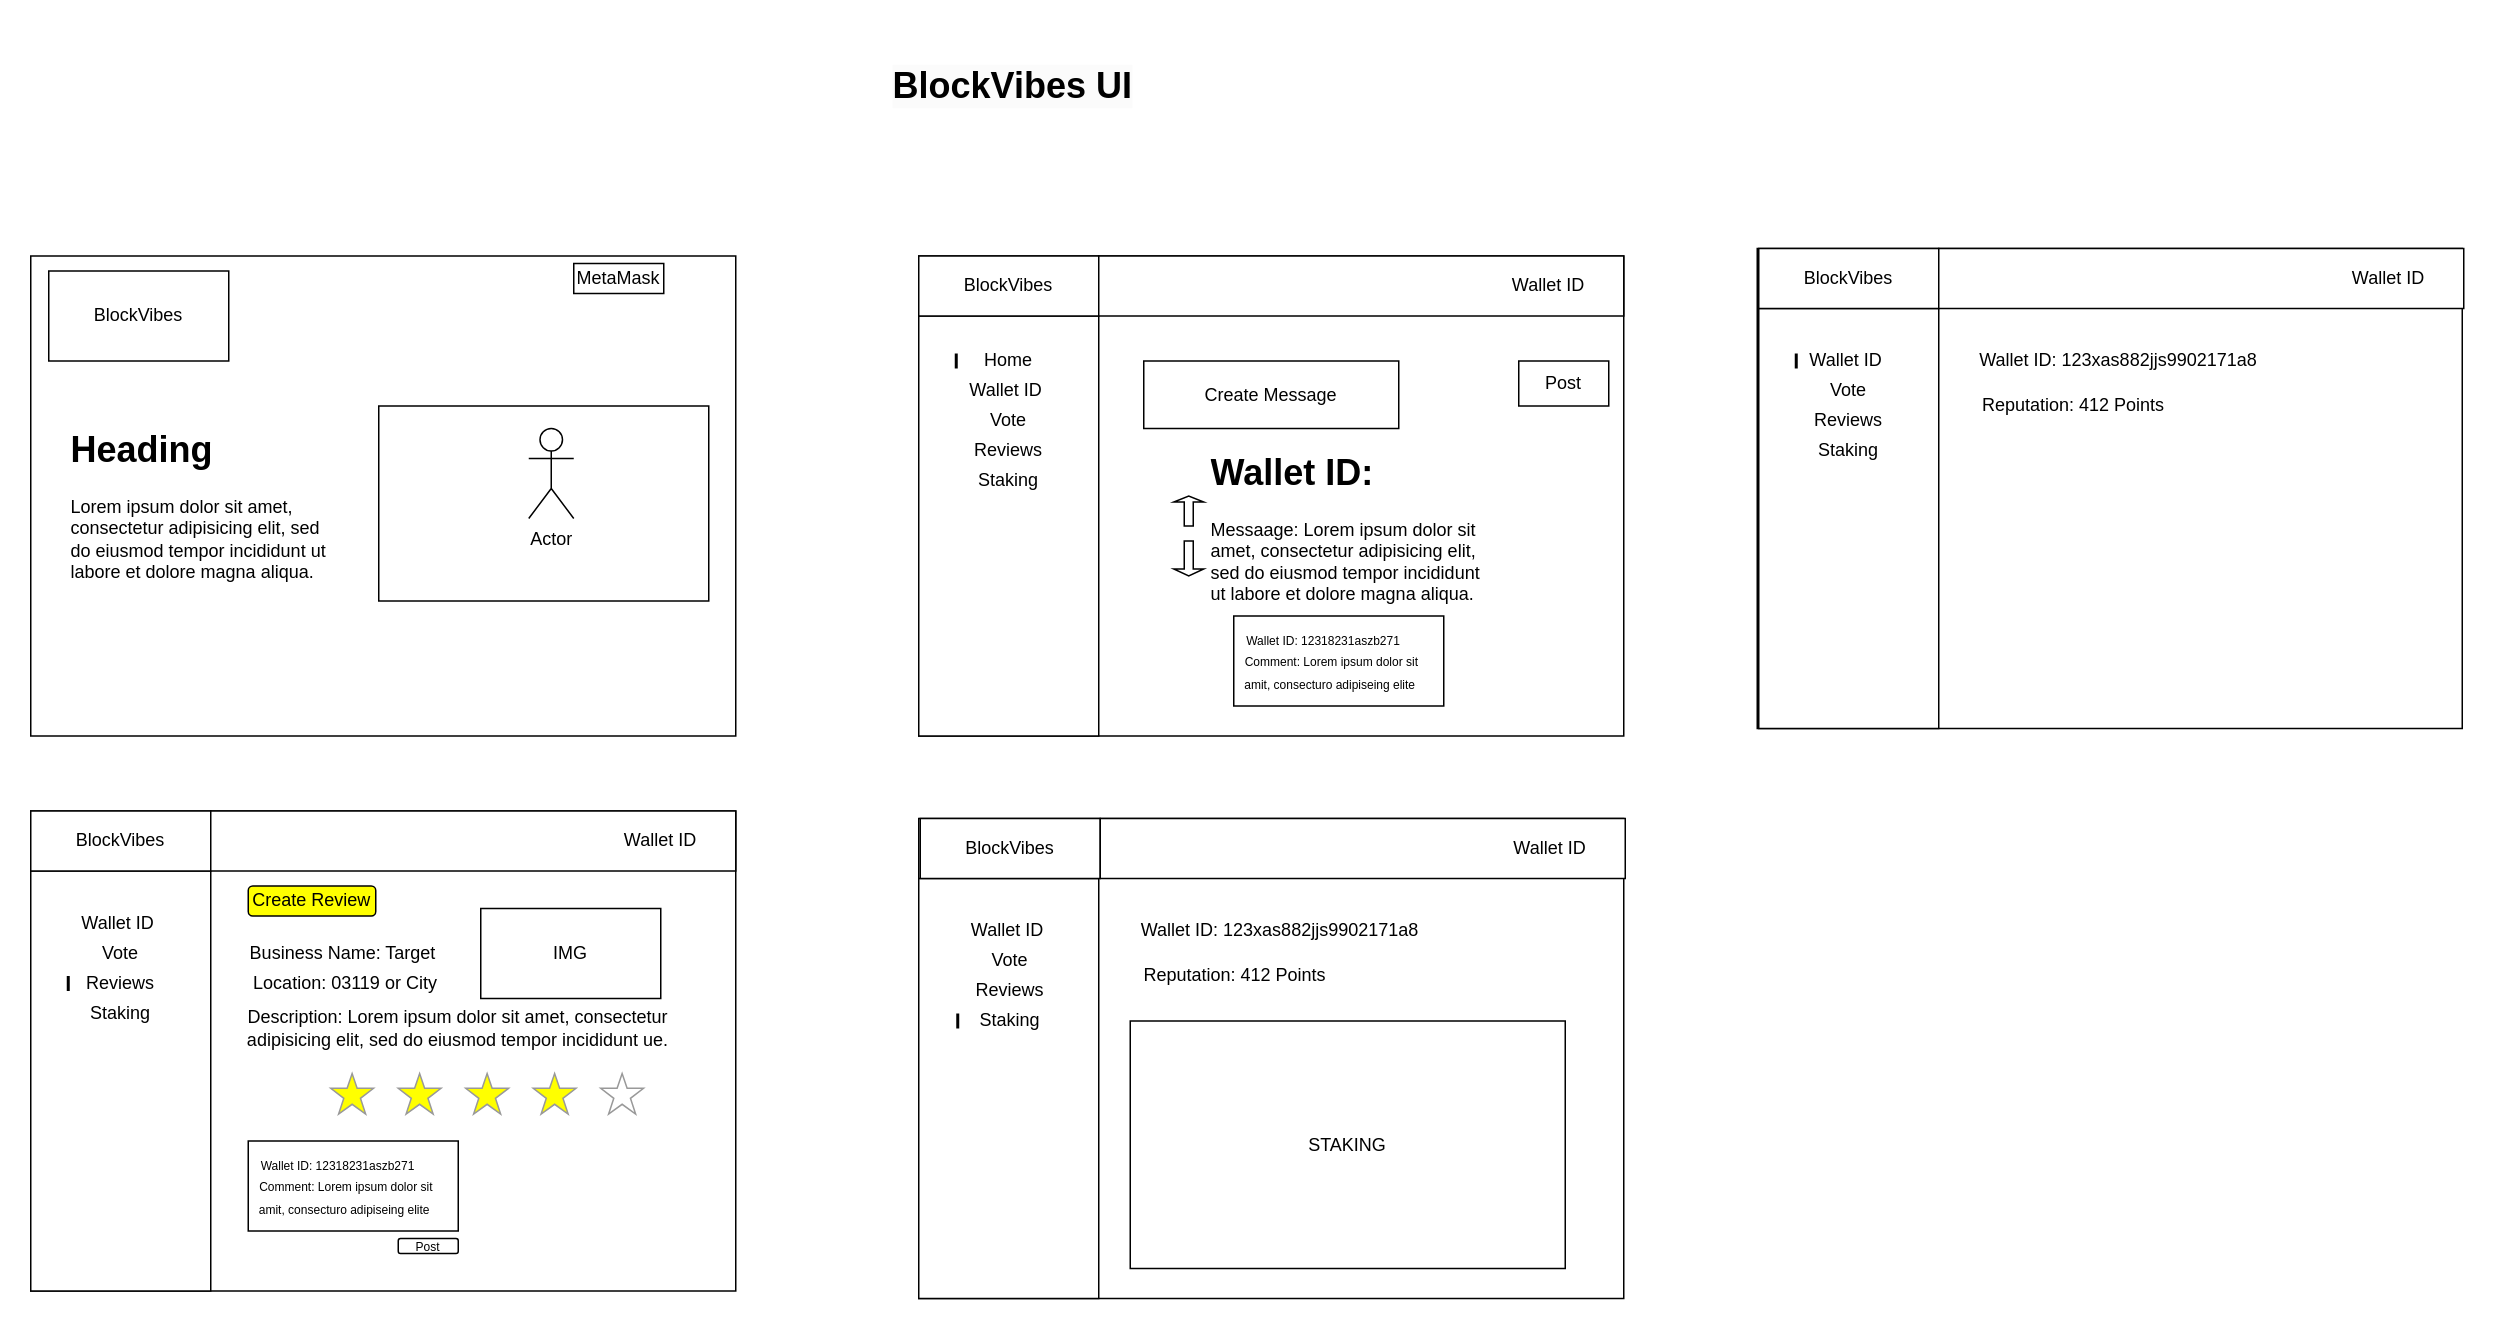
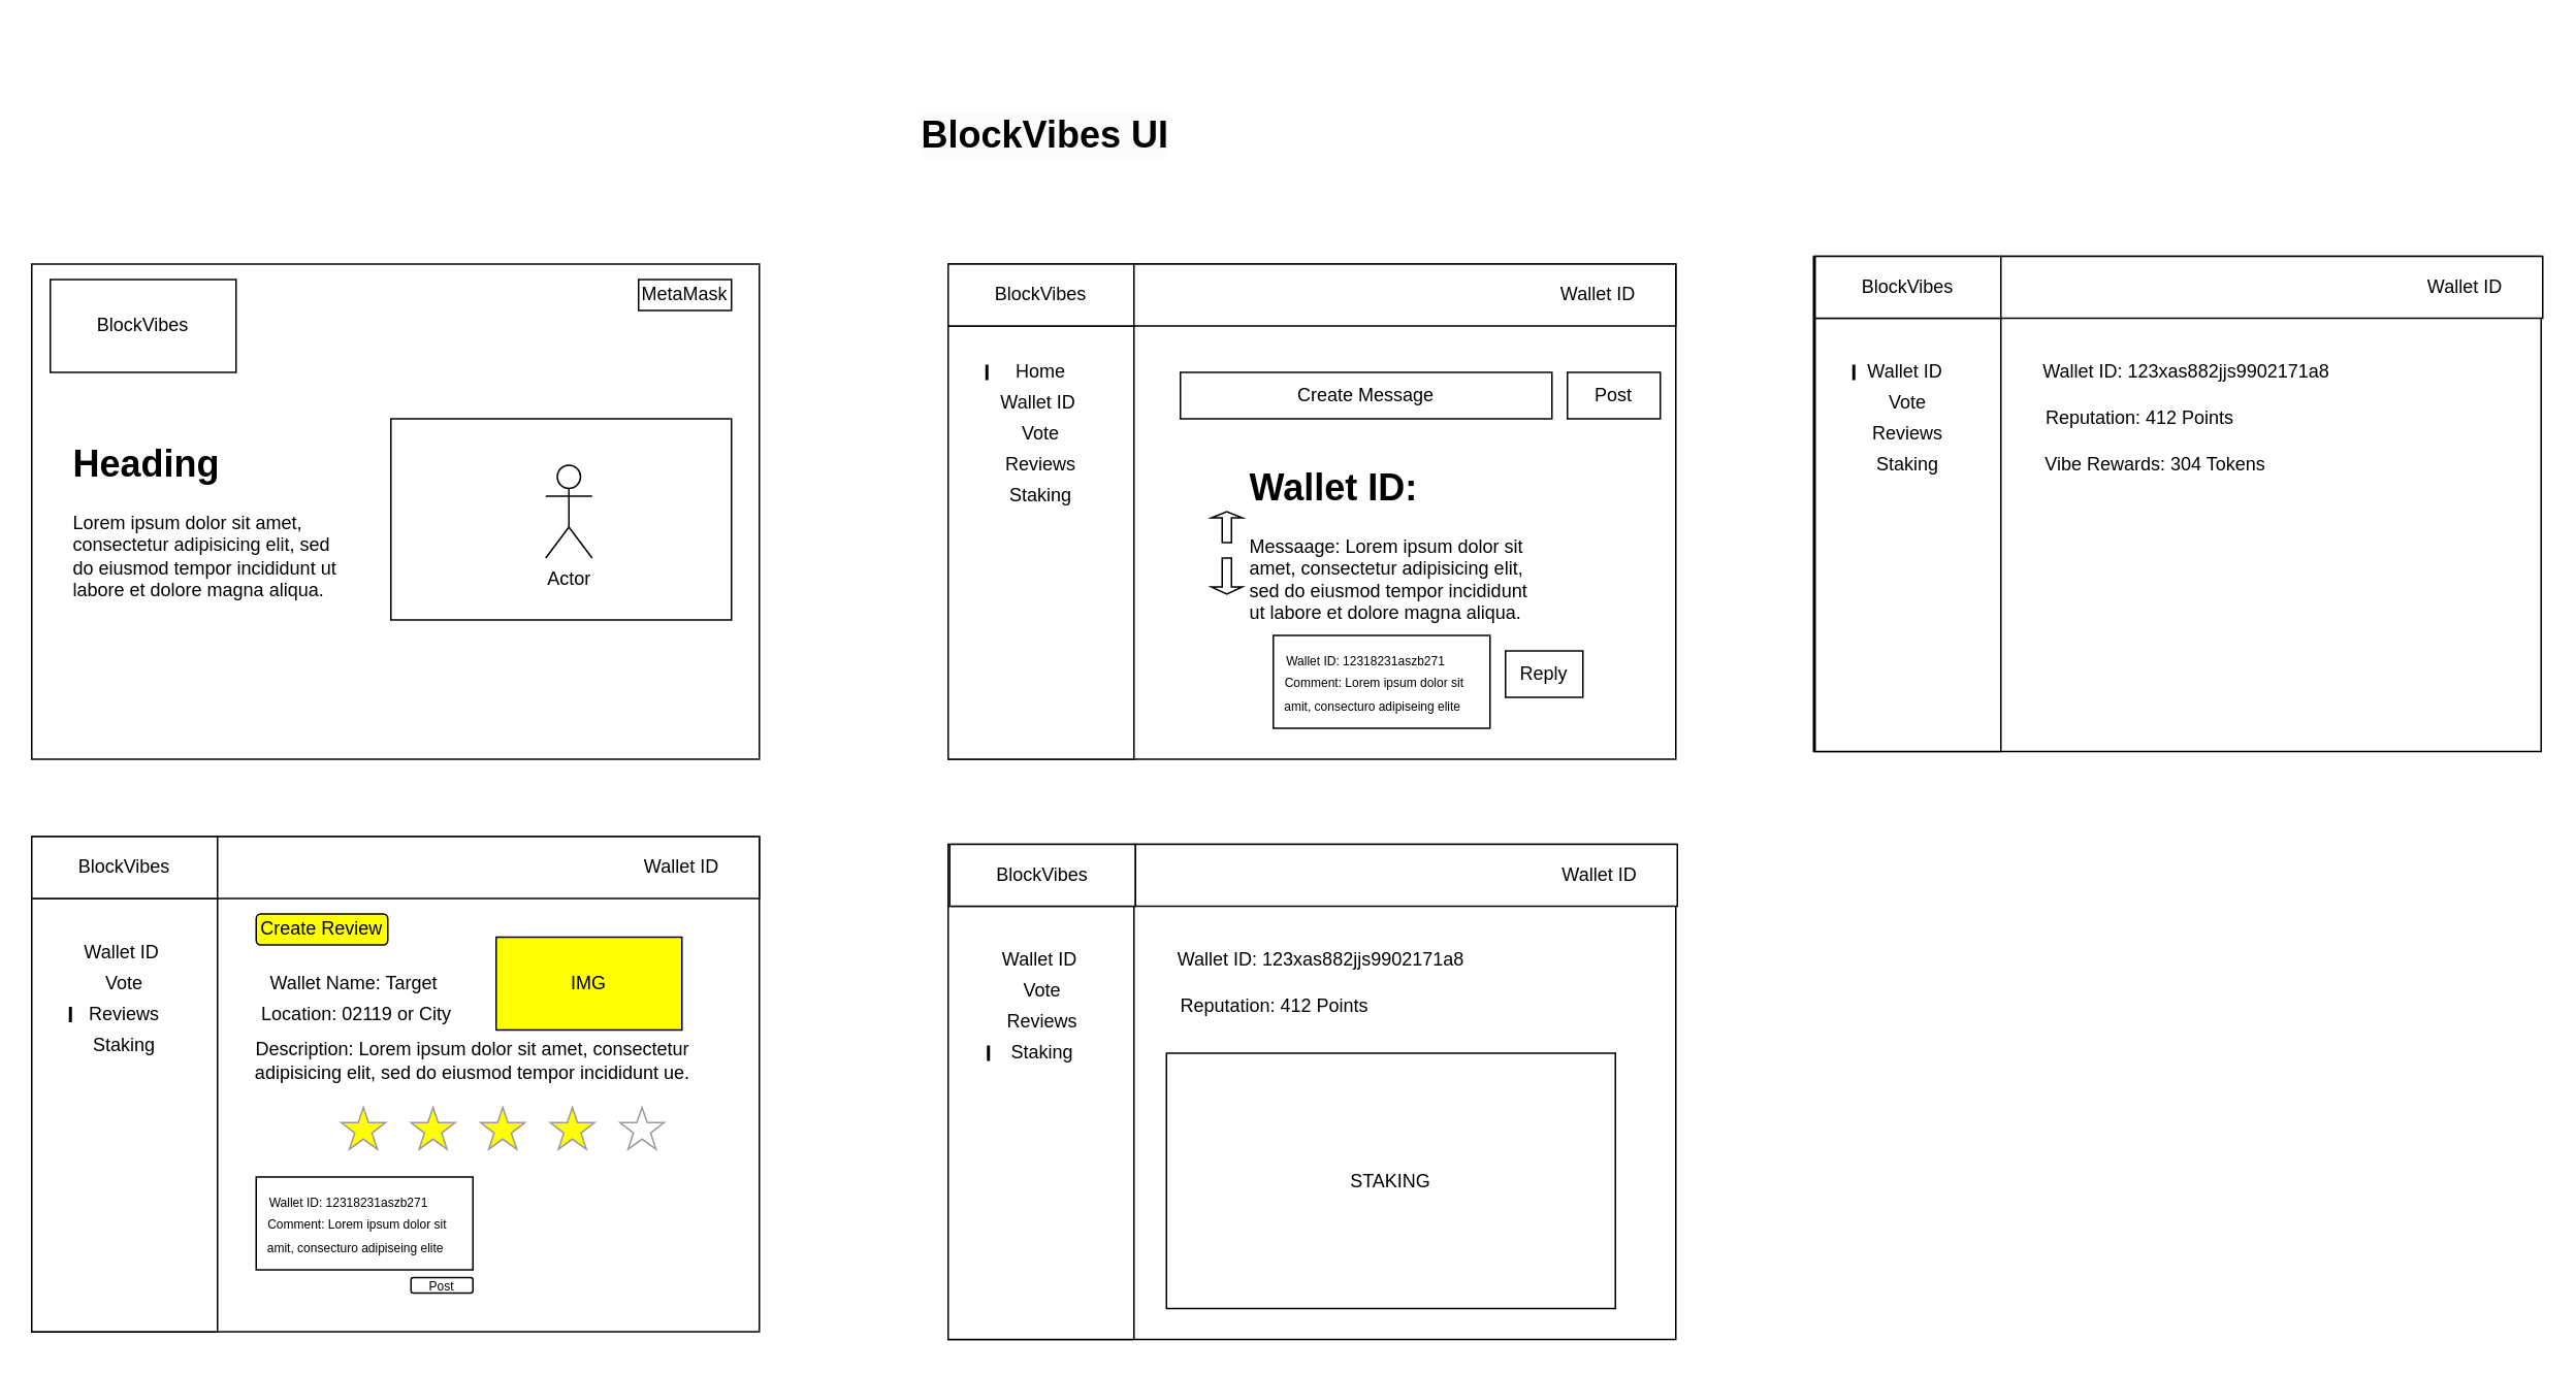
- <mxCell id="67" value="&lt;h1 style=&quot;border-color: var(--border-color); color: rgb(0, 0, 0); font-family: Helvetica; font-style: normal; font-variant-ligatures: normal; font-variant-caps: normal; letter-spacing: normal; orphans: 2; text-align: left; text-indent: 0px; text-transform: none; widows: 2; word-spacing: 0px; -webkit-text-stroke-width: 0px; background-color: rgb(251, 251, 251); text-decoration-thickness: initial; text-decoration-style: initial; text-decoration-color: initial;&quot;&gt;BlockVibes UI&lt;/h1&gt;" style="text;whiteSpace=wrap;html=1;" vertex="1" parent="1"><mxGeometry x="593" y="20" width="209" height="80" as="geometry" /></mxCell>
+ <mxCell id="67" value="&lt;h1 style=&quot;border-color: var(--border-color); color: rgb(0, 0, 0); font-family: Helvetica; font-style: normal; font-variant-ligatures: normal; font-variant-caps: normal; letter-spacing: normal; orphans: 2; text-align: left; text-indent: 0px; text-transform: none; widows: 2; word-spacing: 0px; -webkit-text-stroke-width: 0px; background-color: rgb(251, 251, 251); text-decoration-thickness: initial; text-decoration-style: initial; text-decoration-color: initial;&quot;&gt;BlockVibes UI&lt;/h1&gt;" style="text;whiteSpace=wrap;html=1;" vertex="1" parent="1"><mxGeometry x="593" y="50" width="209" height="80" as="geometry" /></mxCell>
- <mxCell id="4" value="MetaMask" style="rounded=0;whiteSpace=wrap;html=1;" vertex="1" parent="1"><mxGeometry x="382" y="175" width="60" height="20" as="geometry" /></mxCell>
+ <mxCell id="4" value="MetaMask" style="rounded=0;whiteSpace=wrap;html=1;" vertex="1" parent="1"><mxGeometry x="412" y="180" width="60" height="20" as="geometry" /></mxCell>
- <mxCell id="15" value="Create Message" style="rounded=0;whiteSpace=wrap;html=1;" vertex="1" parent="1"><mxGeometry x="762" y="240" width="170" height="45" as="geometry" /></mxCell>
+ <mxCell id="15" value="Create Message" style="rounded=0;whiteSpace=wrap;html=1;" vertex="1" parent="1"><mxGeometry x="762" y="240" width="240" height="30" as="geometry" /></mxCell>
+ <mxCell id="72" value="Vibe Rewards: 304 Tokens" style="text;html=1;strokeColor=none;fillColor=none;align=center;verticalAlign=middle;whiteSpace=wrap;rounded=0;" vertex="1" parent="1"><mxGeometry x="1292" y="285" width="200" height="30" as="geometry" /></mxCell>
- <mxCell id="7" value="Actor" style="shape=umlActor;verticalLabelPosition=bottom;verticalAlign=top;html=1;outlineConnect=0;" vertex="1" parent="1"><mxGeometry x="352" y="285" width="30" height="60" as="geometry" /></mxCell>
+ <mxCell id="7" value="Actor" style="shape=umlActor;verticalLabelPosition=bottom;verticalAlign=top;html=1;outlineConnect=0;" vertex="1" parent="1"><mxGeometry x="352" y="300" width="30" height="60" as="geometry" /></mxCell>
+ <mxCell id="21" value="Reply" style="rounded=0;whiteSpace=wrap;html=1;" vertex="1" parent="1"><mxGeometry x="972" y="420" width="50" height="30" as="geometry" /></mxCell>
- <mxCell id="41" value="Business Name: Target&amp;nbsp;" style="text;html=1;strokeColor=none;fillColor=none;align=center;verticalAlign=middle;whiteSpace=wrap;rounded=0;" vertex="1" parent="1"><mxGeometry x="160" y="620" width="140" height="30" as="geometry" /></mxCell>
+ <mxCell id="41" value="Wallet Name: Target&amp;nbsp;" style="text;html=1;strokeColor=none;fillColor=none;align=center;verticalAlign=middle;whiteSpace=wrap;rounded=0;" vertex="1" parent="1"><mxGeometry x="160" y="620" width="140" height="30" as="geometry" /></mxCell>
- <mxCell id="43" value="IMG" style="rounded=0;whiteSpace=wrap;html=1;" vertex="1" parent="1"><mxGeometry x="320" y="605" width="120" height="60" as="geometry" /></mxCell>
+ <mxCell id="43" value="IMG" style="rounded=0;whiteSpace=wrap;html=1;fillColor=#ffff00;" vertex="1" parent="1"><mxGeometry x="320" y="605" width="120" height="60" as="geometry" /></mxCell>
- <mxCell id="52" value="Location: 03119 or City" style="text;html=1;strokeColor=none;fillColor=none;align=center;verticalAlign=middle;whiteSpace=wrap;rounded=0;" vertex="1" parent="1"><mxGeometry x="160" y="640" width="140" height="30" as="geometry" /></mxCell>
+ <mxCell id="52" value="Location: 02119 or City" style="text;html=1;strokeColor=none;fillColor=none;align=center;verticalAlign=middle;whiteSpace=wrap;rounded=0;" vertex="1" parent="1"><mxGeometry x="160" y="640" width="140" height="30" as="geometry" /></mxCell>
